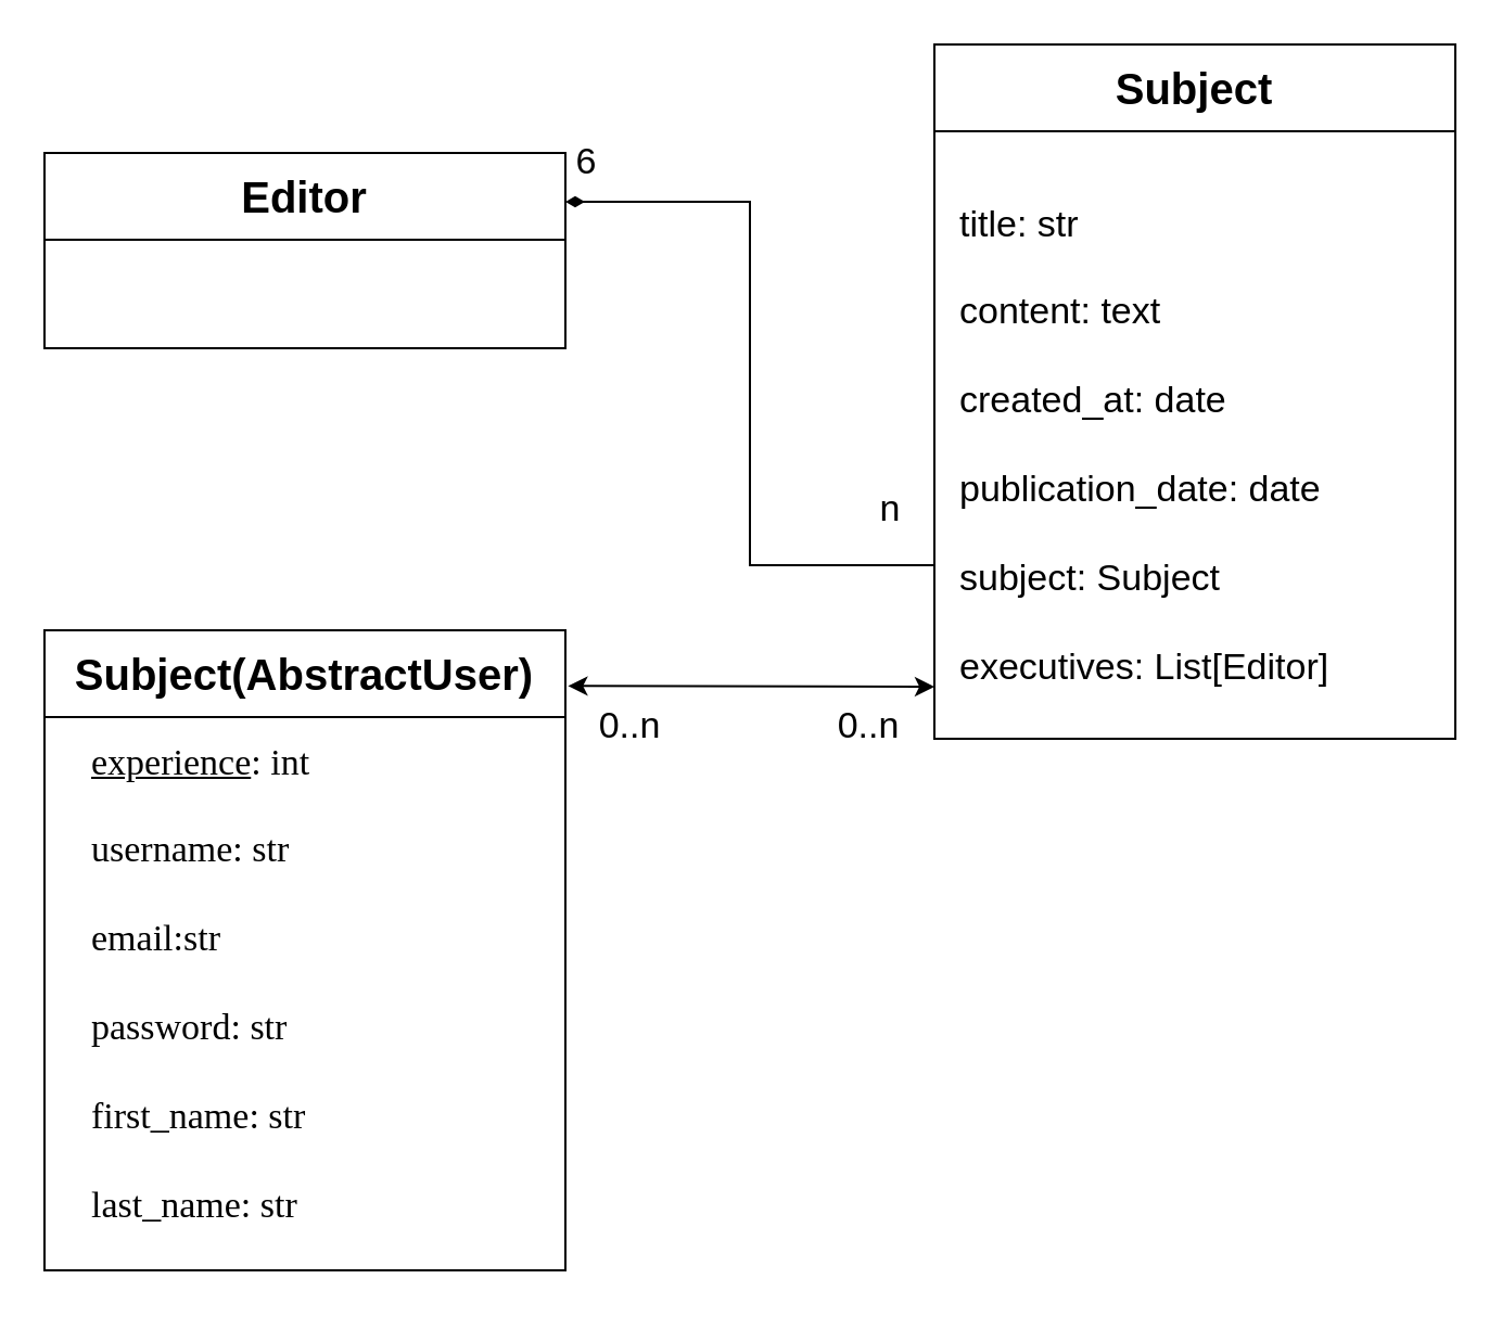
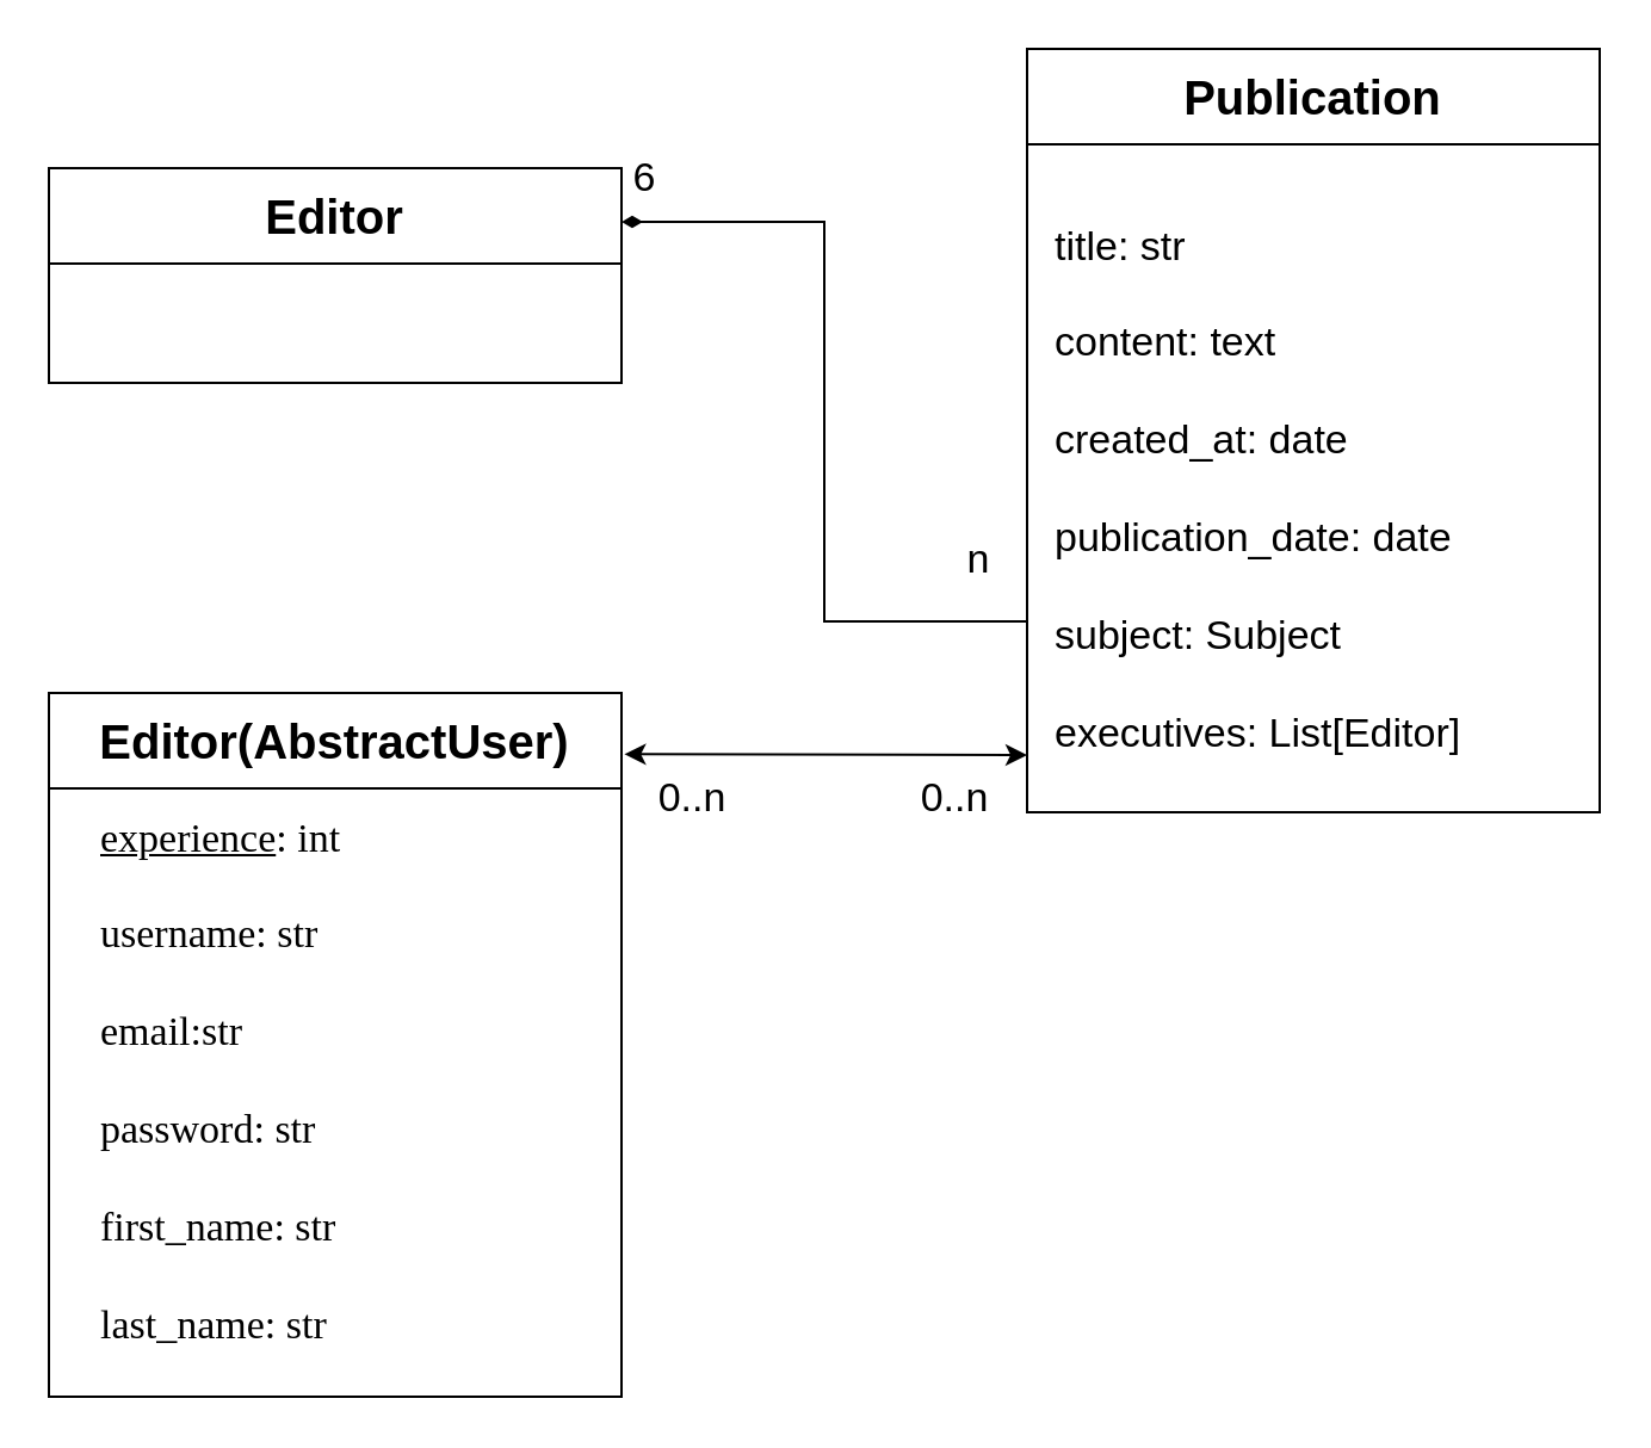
- <mxCell id="2" value="&lt;font style=&quot;font-size: 20px;&quot;&gt;Subject&lt;/font&gt;" style="swimlane;whiteSpace=wrap;html=1;fontSize=15;startSize=40;" parent="1" vertex="1"><mxGeometry x="430" y="20" width="240" height="320" as="geometry"><mxRectangle x="510" y="110" width="100" height="30" as="alternateBounds" /></mxGeometry></mxCell>
+ <mxCell id="2" value="&lt;font style=&quot;font-size: 20px;&quot;&gt;Publication&lt;/font&gt;" style="swimlane;whiteSpace=wrap;html=1;fontSize=15;startSize=40;" parent="1" vertex="1"><mxGeometry x="430" y="20" width="240" height="320" as="geometry"><mxRectangle x="510" y="110" width="100" height="30" as="alternateBounds" /></mxGeometry></mxCell>
- <mxCell id="4" value="&lt;font style=&quot;font-size: 20px;&quot;&gt;Subject(AbstractUser)&lt;/font&gt;" style="swimlane;whiteSpace=wrap;html=1;fontSize=15;startSize=40;" parent="1" vertex="1"><mxGeometry x="20" y="290" width="240" height="295" as="geometry"><mxRectangle x="510" y="110" width="100" height="30" as="alternateBounds" /></mxGeometry></mxCell>
+ <mxCell id="4" value="&lt;font style=&quot;font-size: 20px;&quot;&gt;Editor(AbstractUser)&lt;/font&gt;" style="swimlane;whiteSpace=wrap;html=1;fontSize=15;startSize=40;" parent="1" vertex="1"><mxGeometry x="20" y="290" width="240" height="295" as="geometry"><mxRectangle x="510" y="110" width="100" height="30" as="alternateBounds" /></mxGeometry></mxCell>
